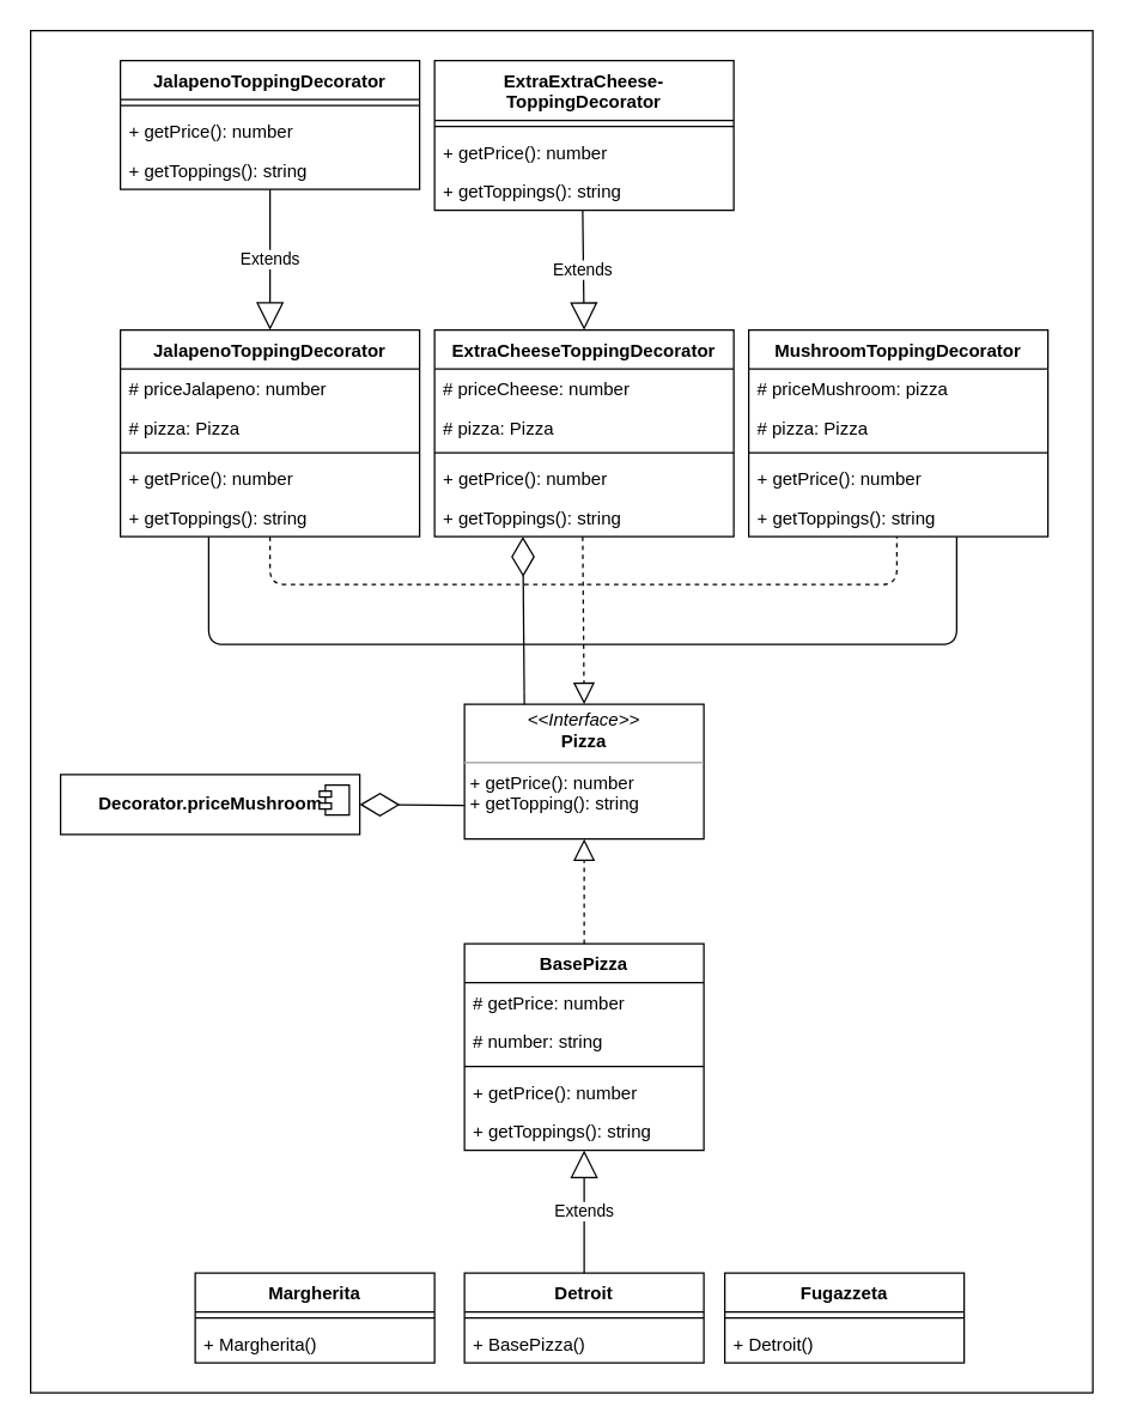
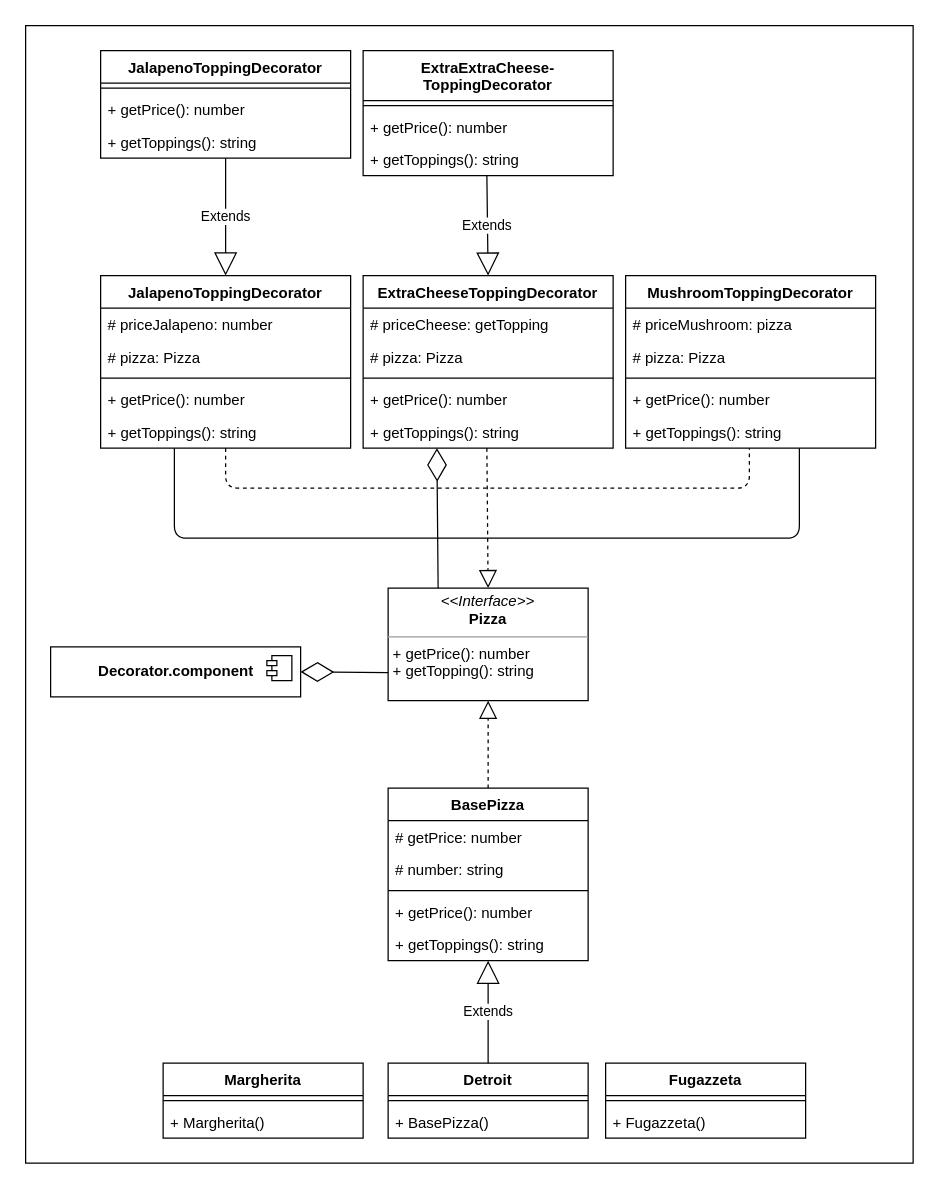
- <mxCell id="24" value="# priceCheese: number" style="text;strokeColor=none;fillColor=none;align=left;verticalAlign=top;spacingLeft=4;spacingRight=4;overflow=hidden;rotatable=0;points=[[0,0.5],[1,0.5]];portConstraint=eastwest;" vertex="1" parent="23"><mxGeometry y="26" width="200" height="26" as="geometry" /></mxCell>
+ <mxCell id="24" value="# priceCheese: getTopping" style="text;strokeColor=none;fillColor=none;align=left;verticalAlign=top;spacingLeft=4;spacingRight=4;overflow=hidden;rotatable=0;points=[[0,0.5],[1,0.5]];portConstraint=eastwest;" vertex="1" parent="23"><mxGeometry y="26" width="200" height="26" as="geometry" /></mxCell>
- <mxCell id="3" value="Decorator.priceMushroom" style="html=1;dropTarget=0;fontStyle=1" vertex="1" parent="1"><mxGeometry x="40" y="517" width="200" height="40" as="geometry" /></mxCell>
+ <mxCell id="3" value="Decorator.component" style="html=1;dropTarget=0;fontStyle=1" vertex="1" parent="1"><mxGeometry x="40" y="517" width="200" height="40" as="geometry" /></mxCell>
- <mxCell id="21" value="+ Detroit()" style="text;strokeColor=none;fillColor=none;align=left;verticalAlign=top;spacingLeft=4;spacingRight=4;overflow=hidden;rotatable=0;points=[[0,0.5],[1,0.5]];portConstraint=eastwest;" vertex="1" parent="19"><mxGeometry y="34" width="160" height="26" as="geometry" /></mxCell>
+ <mxCell id="21" value="+ Fugazzeta()" style="text;strokeColor=none;fillColor=none;align=left;verticalAlign=top;spacingLeft=4;spacingRight=4;overflow=hidden;rotatable=0;points=[[0,0.5],[1,0.5]];portConstraint=eastwest;" vertex="1" parent="19"><mxGeometry y="34" width="160" height="26" as="geometry" /></mxCell>
